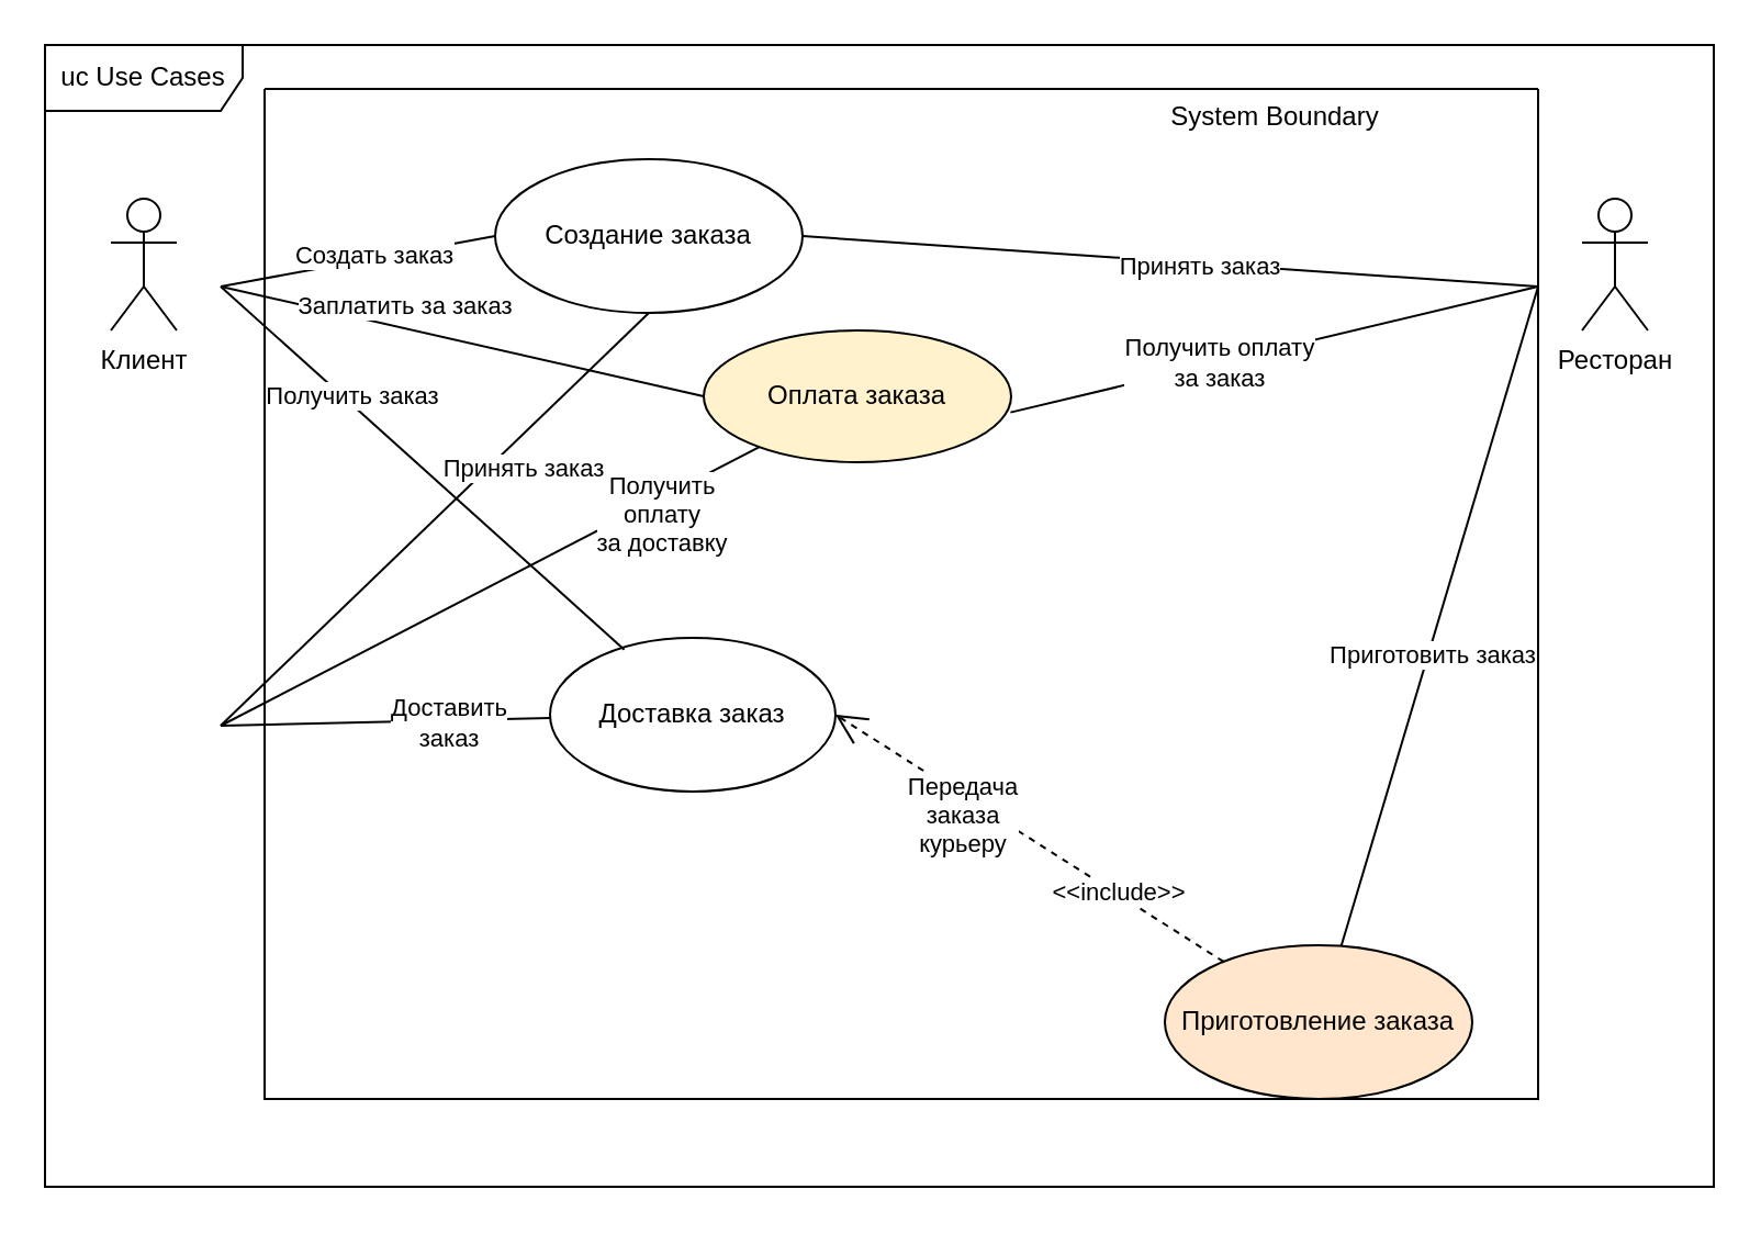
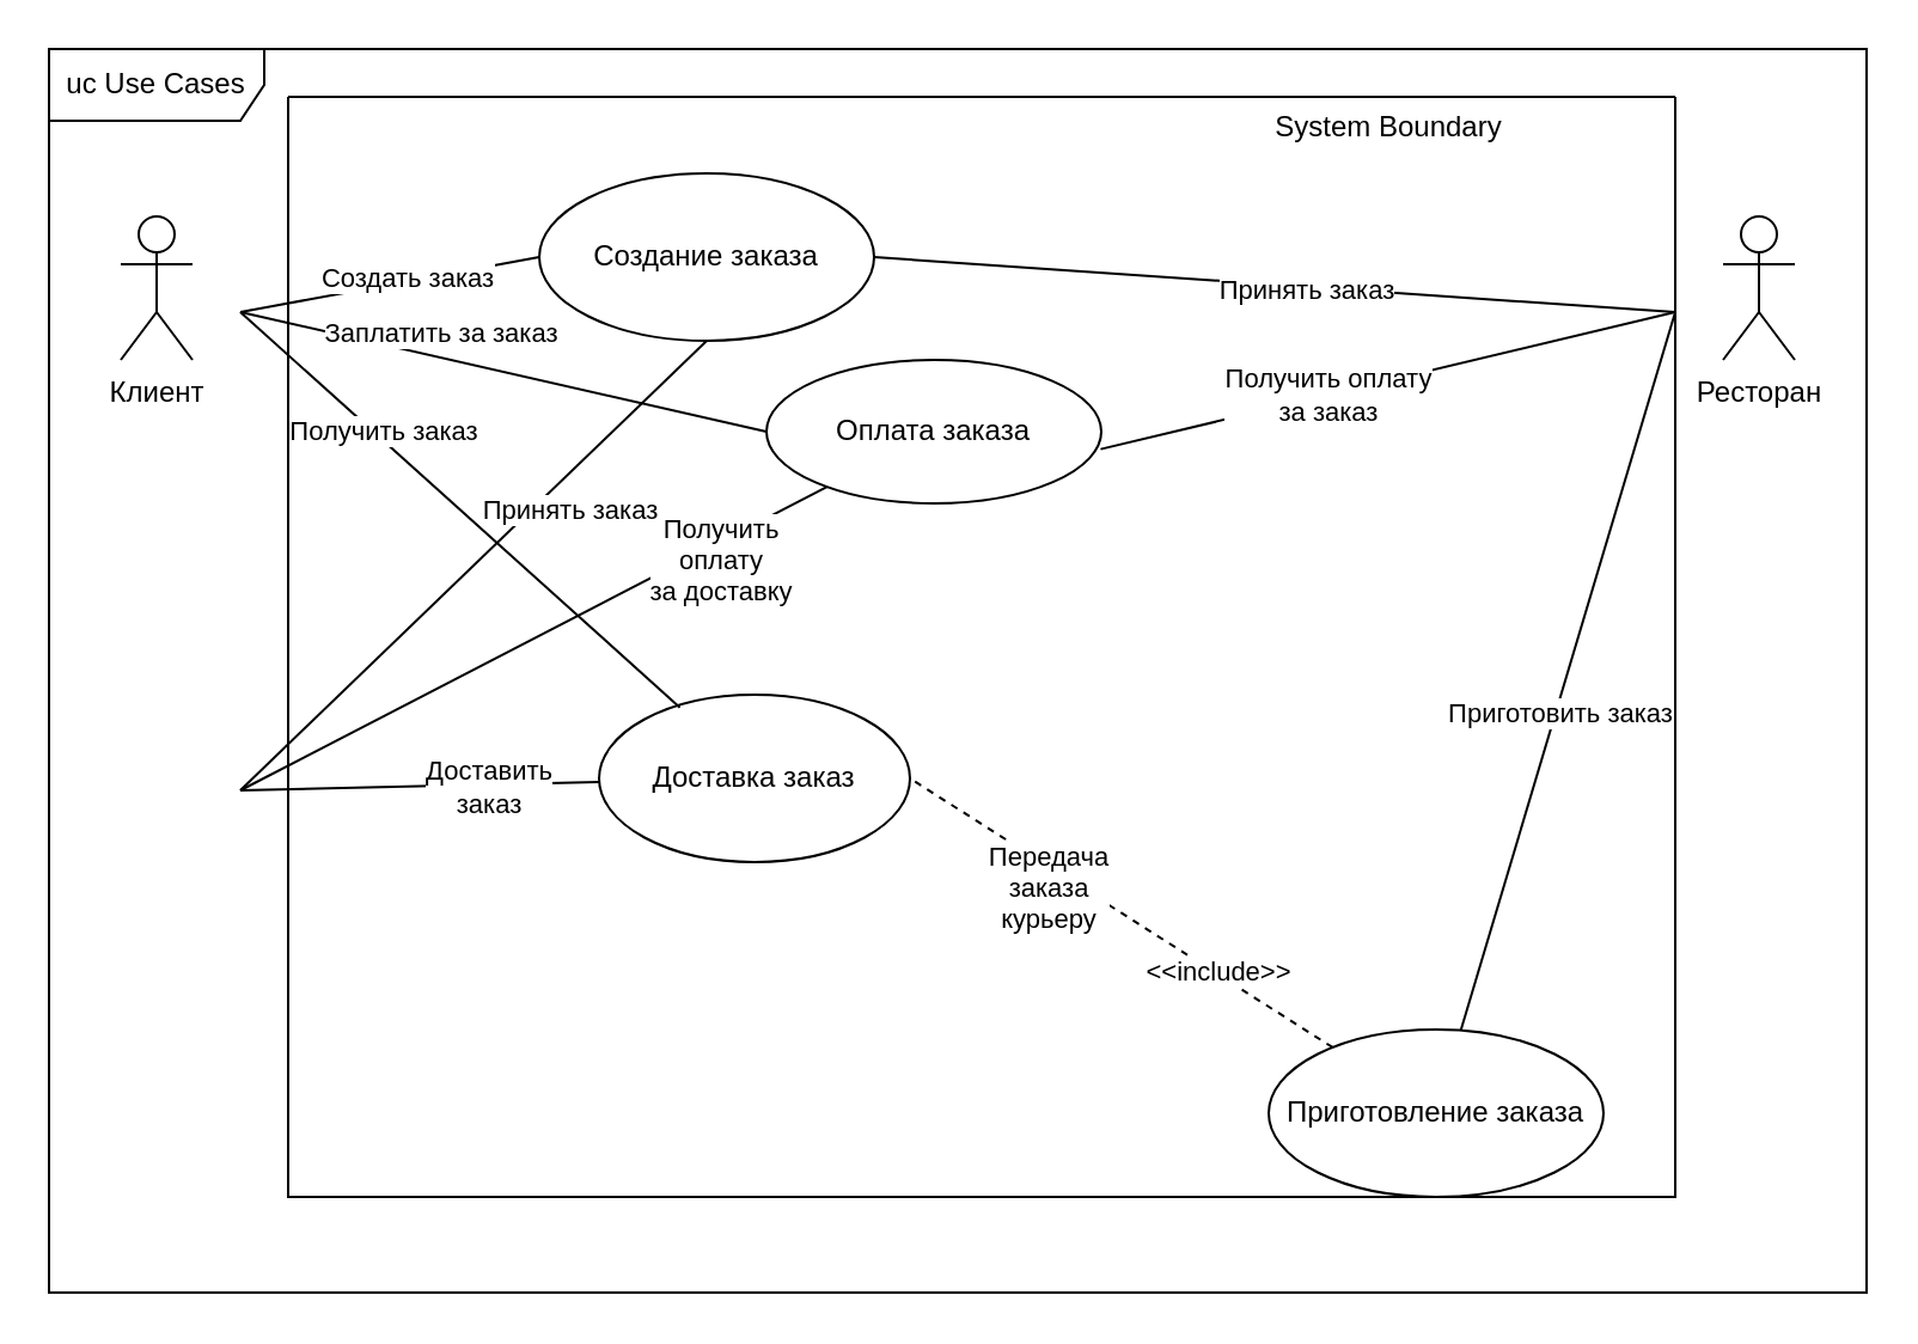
- <mxCell id="5" value="Оплата заказа" style="ellipse;whiteSpace=wrap;html=1;fillColor=#fff2cc;" vertex="1" parent="1"><mxGeometry x="320" y="150" width="140" height="60" as="geometry" /></mxCell>
+ <mxCell id="5" value="Оплата заказа" style="ellipse;whiteSpace=wrap;html=1;" vertex="1" parent="1"><mxGeometry x="320" y="150" width="140" height="60" as="geometry" /></mxCell>
- <mxCell id="21" value="Передача&lt;div&gt;заказа&lt;div&gt;курьеру&lt;/div&gt;&lt;/div&gt;" style="endArrow=open;endSize=12;dashed=1;html=1;rounded=0;entryX=1;entryY=0.5;entryDx=0;entryDy=0;" edge="1" parent="1" source="8" target="6"><mxGeometry x="0.305" y="8" width="160" relative="1" as="geometry"><mxPoint x="360" y="400" as="sourcePoint" /><mxPoint x="520" y="400" as="targetPoint" /><mxPoint x="1" as="offset" /></mxGeometry></mxCell>
+ <mxCell id="21" value="Передача&lt;div&gt;заказа&lt;div&gt;курьеру&lt;/div&gt;&lt;/div&gt;" style="endArrow=none;endSize=12;dashed=1;html=1;rounded=0;entryX=1;entryY=0.5;entryDx=0;entryDy=0;" edge="1" parent="1" source="8" target="6"><mxGeometry x="0.305" y="8" width="160" relative="1" as="geometry"><mxPoint x="360" y="400" as="sourcePoint" /><mxPoint x="520" y="400" as="targetPoint" /><mxPoint x="1" as="offset" /></mxGeometry></mxCell>
- <mxCell id="8" value="Приготовление заказа" style="ellipse;whiteSpace=wrap;html=1;fillColor=#ffe6cc;" vertex="1" parent="1"><mxGeometry x="530" y="430" width="140" height="70" as="geometry" /></mxCell>
+ <mxCell id="8" value="Приготовление заказа" style="ellipse;whiteSpace=wrap;html=1;" vertex="1" parent="1"><mxGeometry x="530" y="430" width="140" height="70" as="geometry" /></mxCell>
